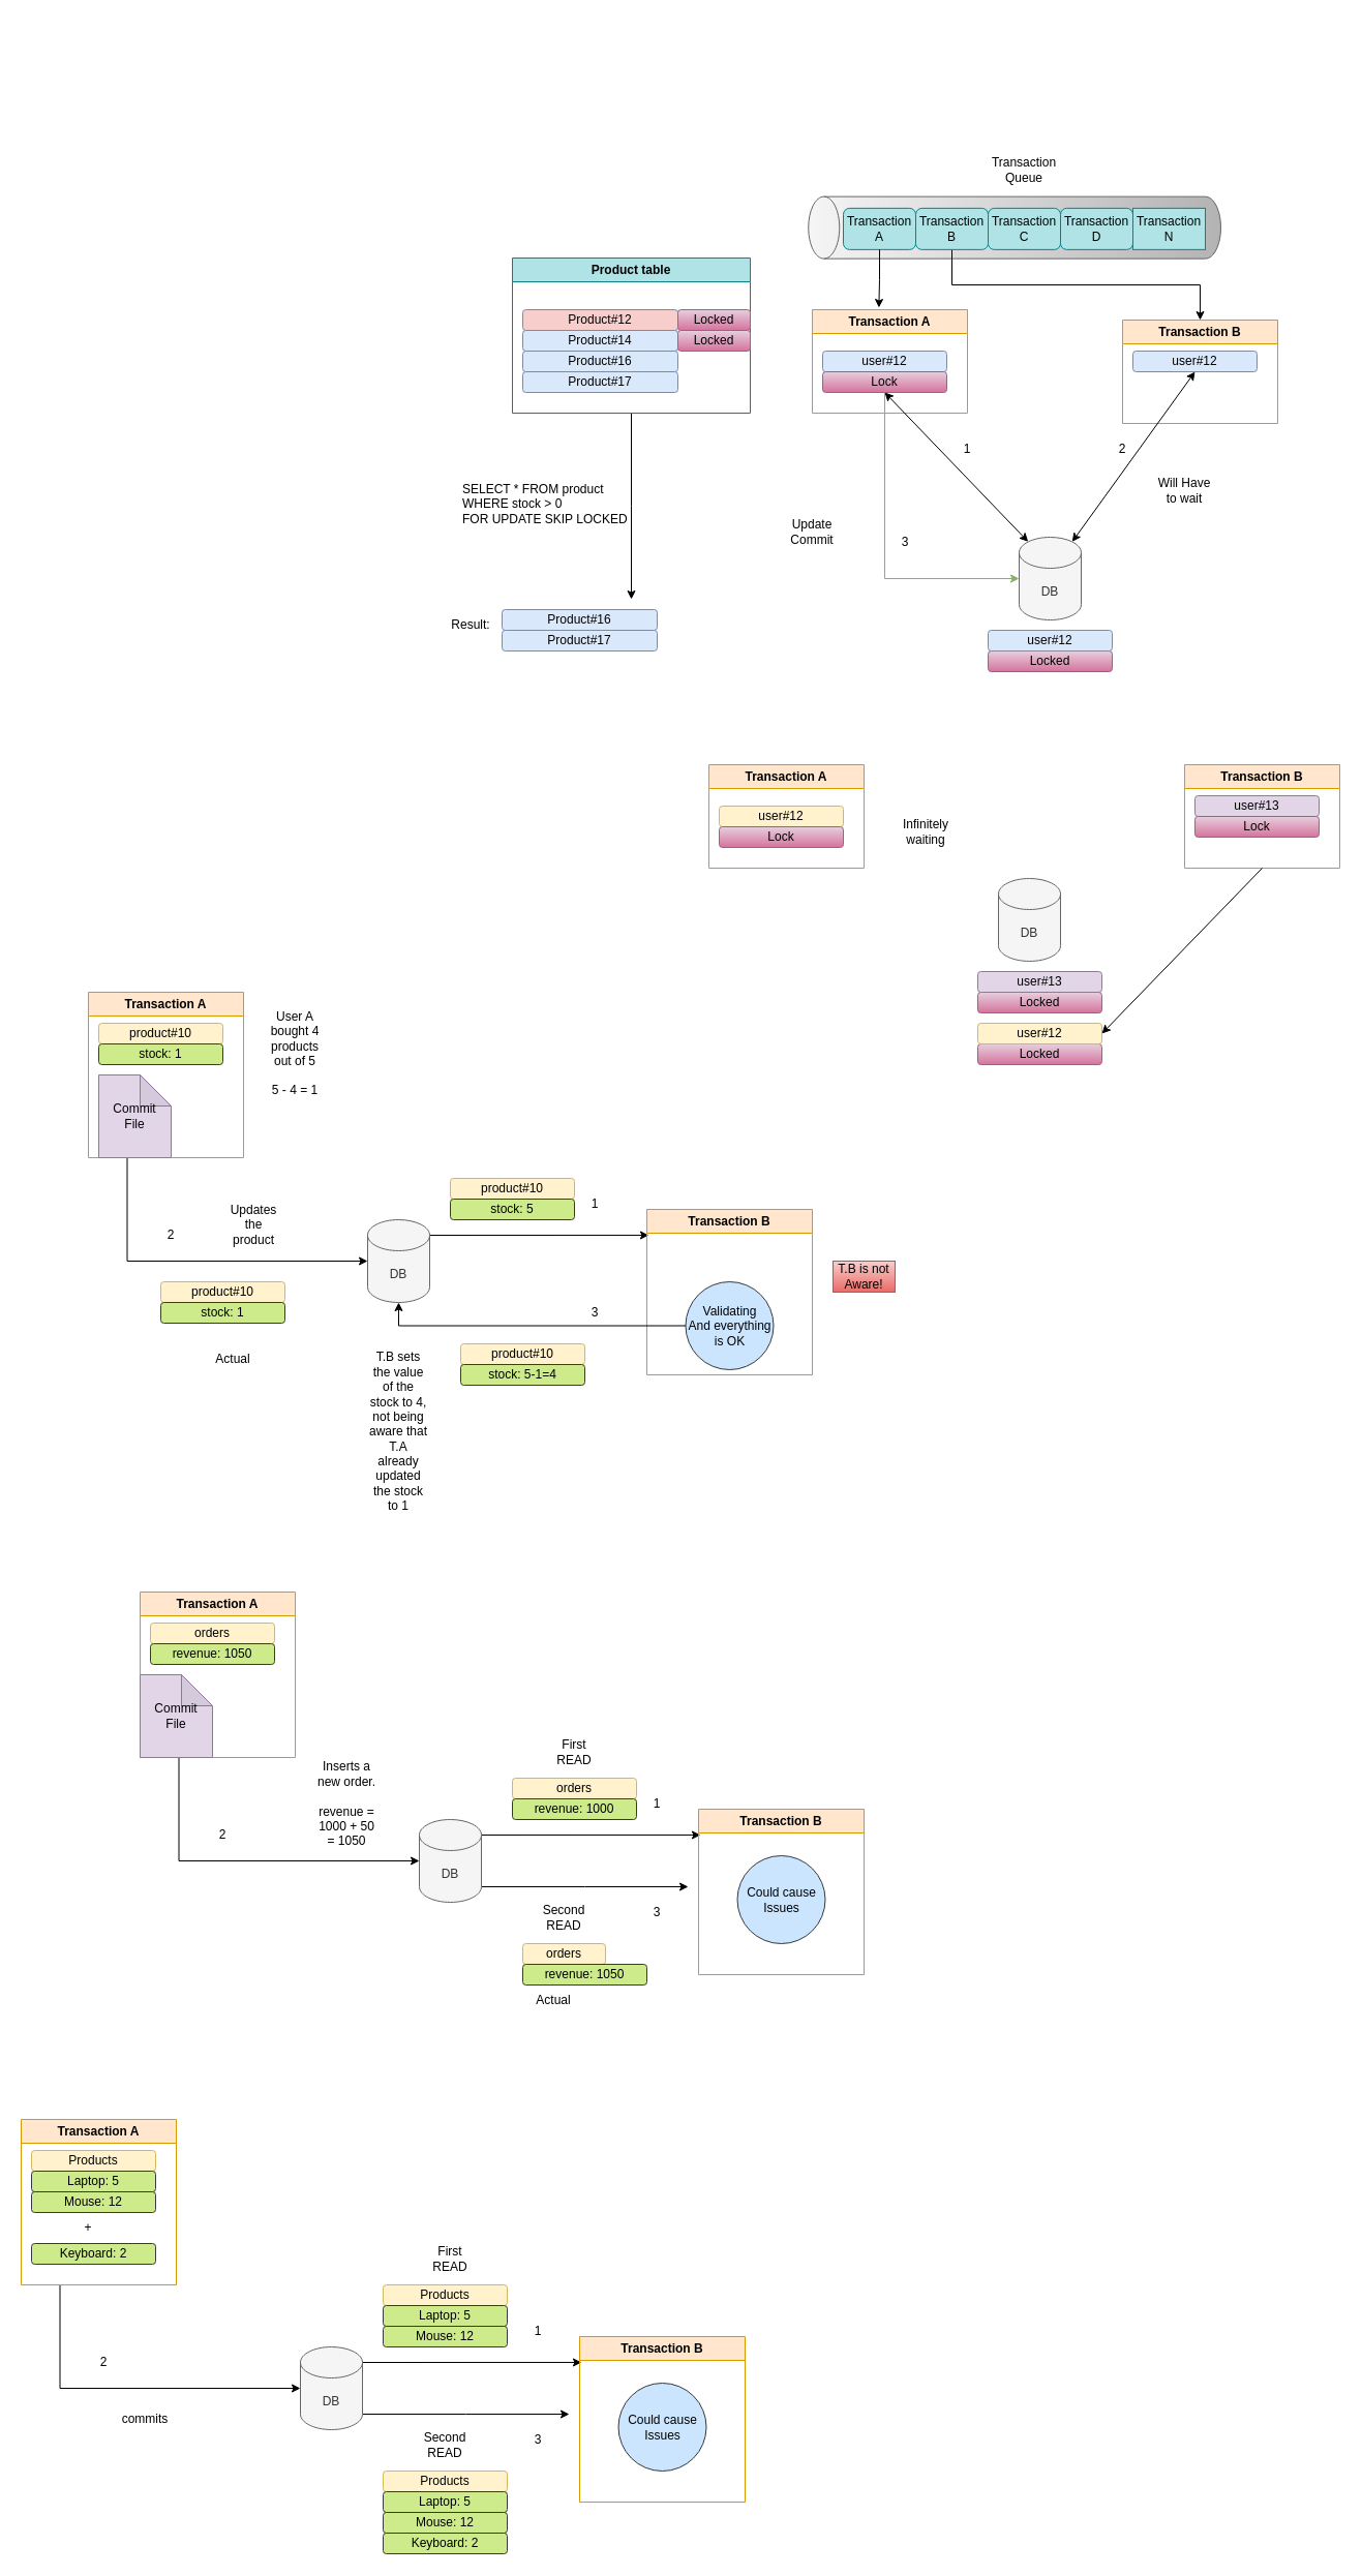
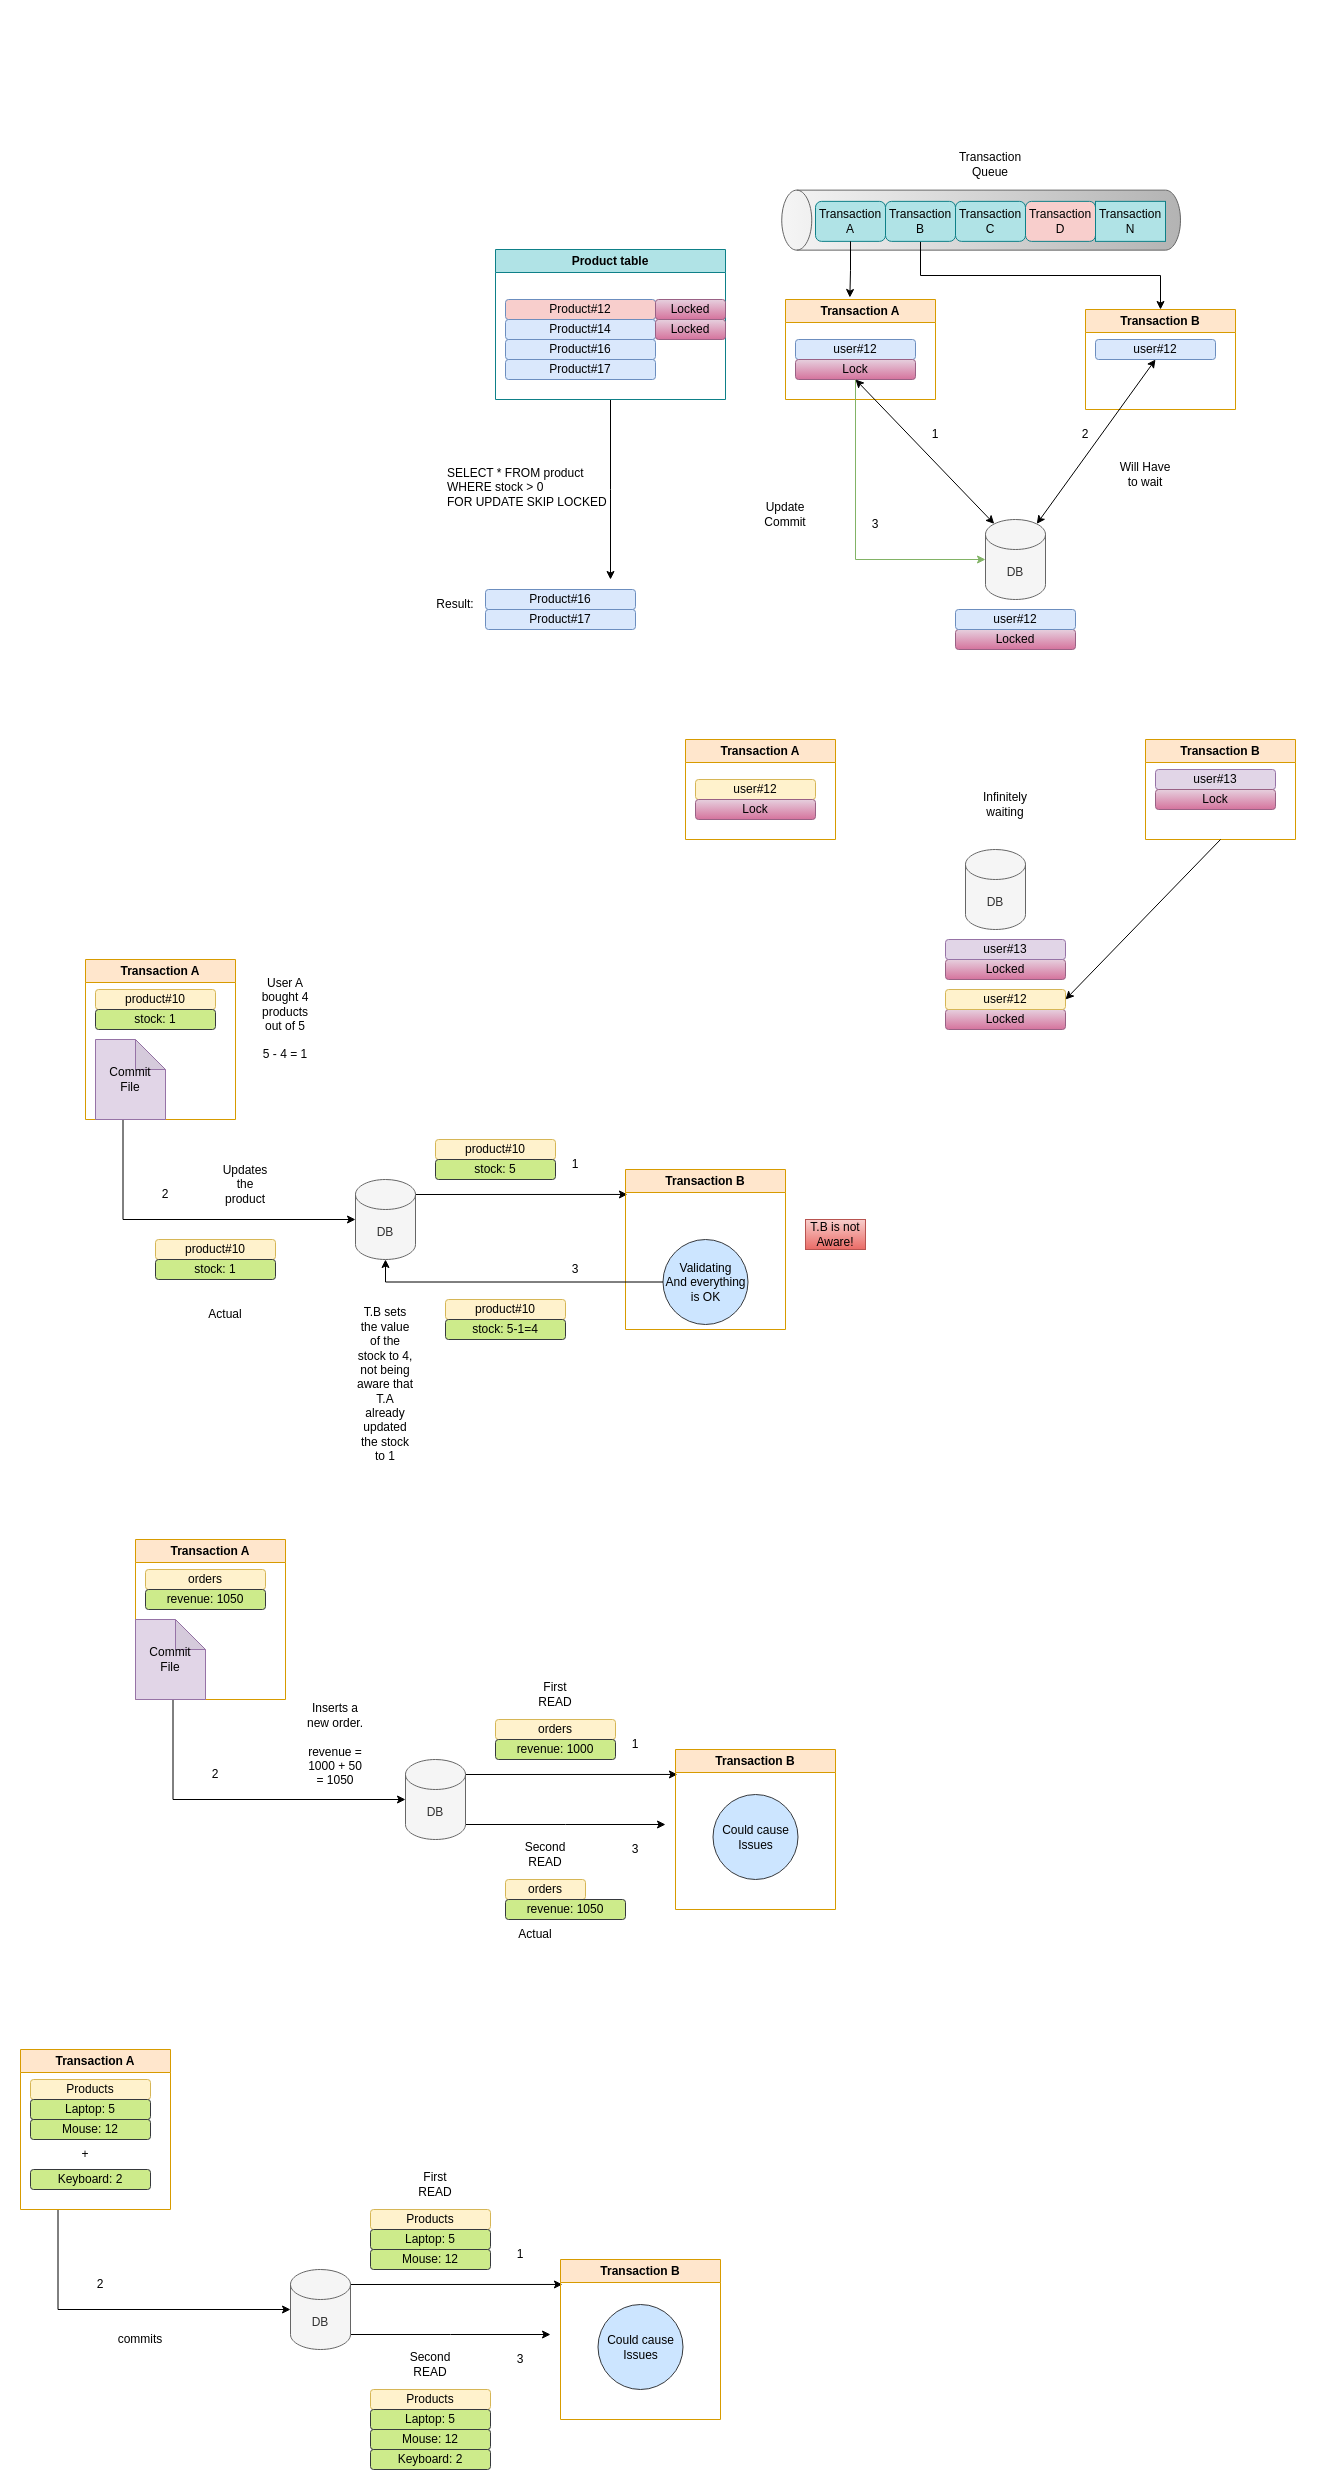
- <mxCell id="25" value="Transaction&lt;div&gt;D&lt;/div&gt;" style="rounded=1;whiteSpace=wrap;html=1;fillColor=#b0e3e6;strokeColor=#0e8088;" parent="1" vertex="1"><mxGeometry x="1025" y="200.87" width="70" height="40" as="geometry" /></mxCell>
+ <mxCell id="25" value="Transaction&lt;div&gt;D&lt;/div&gt;" style="rounded=1;whiteSpace=wrap;html=1;fillColor=#f8cecc;strokeColor=#0e8088;" parent="1" vertex="1"><mxGeometry x="1025" y="200.87" width="70" height="40" as="geometry" /></mxCell>
- <mxCell id="50" value="Infinitely waiting" style="text;html=1;align=center;verticalAlign=middle;whiteSpace=wrap;rounded=0;" parent="1" vertex="1"><mxGeometry x="865" y="789" width="60" height="30" as="geometry" /></mxCell>
+ <mxCell id="50" value="Infinitely waiting" style="text;html=1;align=center;verticalAlign=middle;whiteSpace=wrap;rounded=0;" parent="1" vertex="1"><mxGeometry x="975" y="789" width="60" height="30" as="geometry" /></mxCell>
